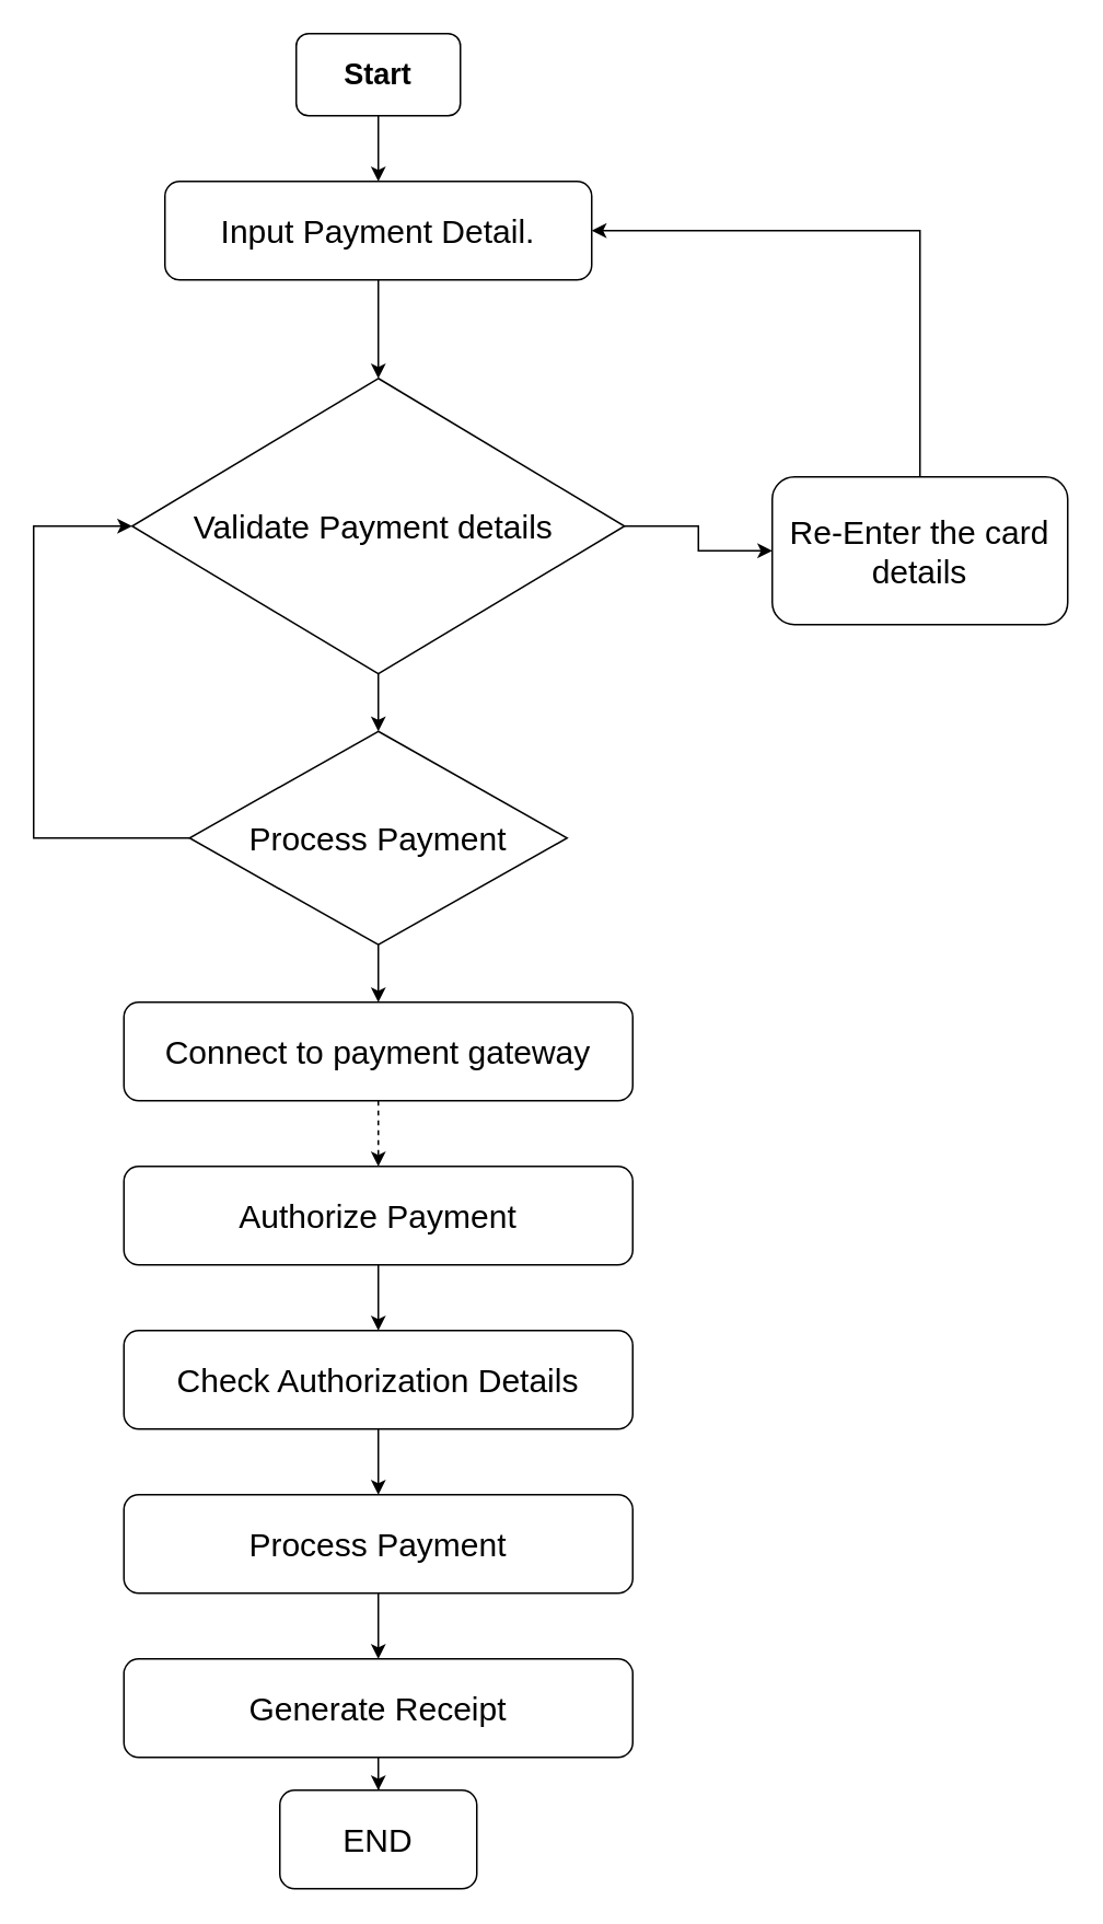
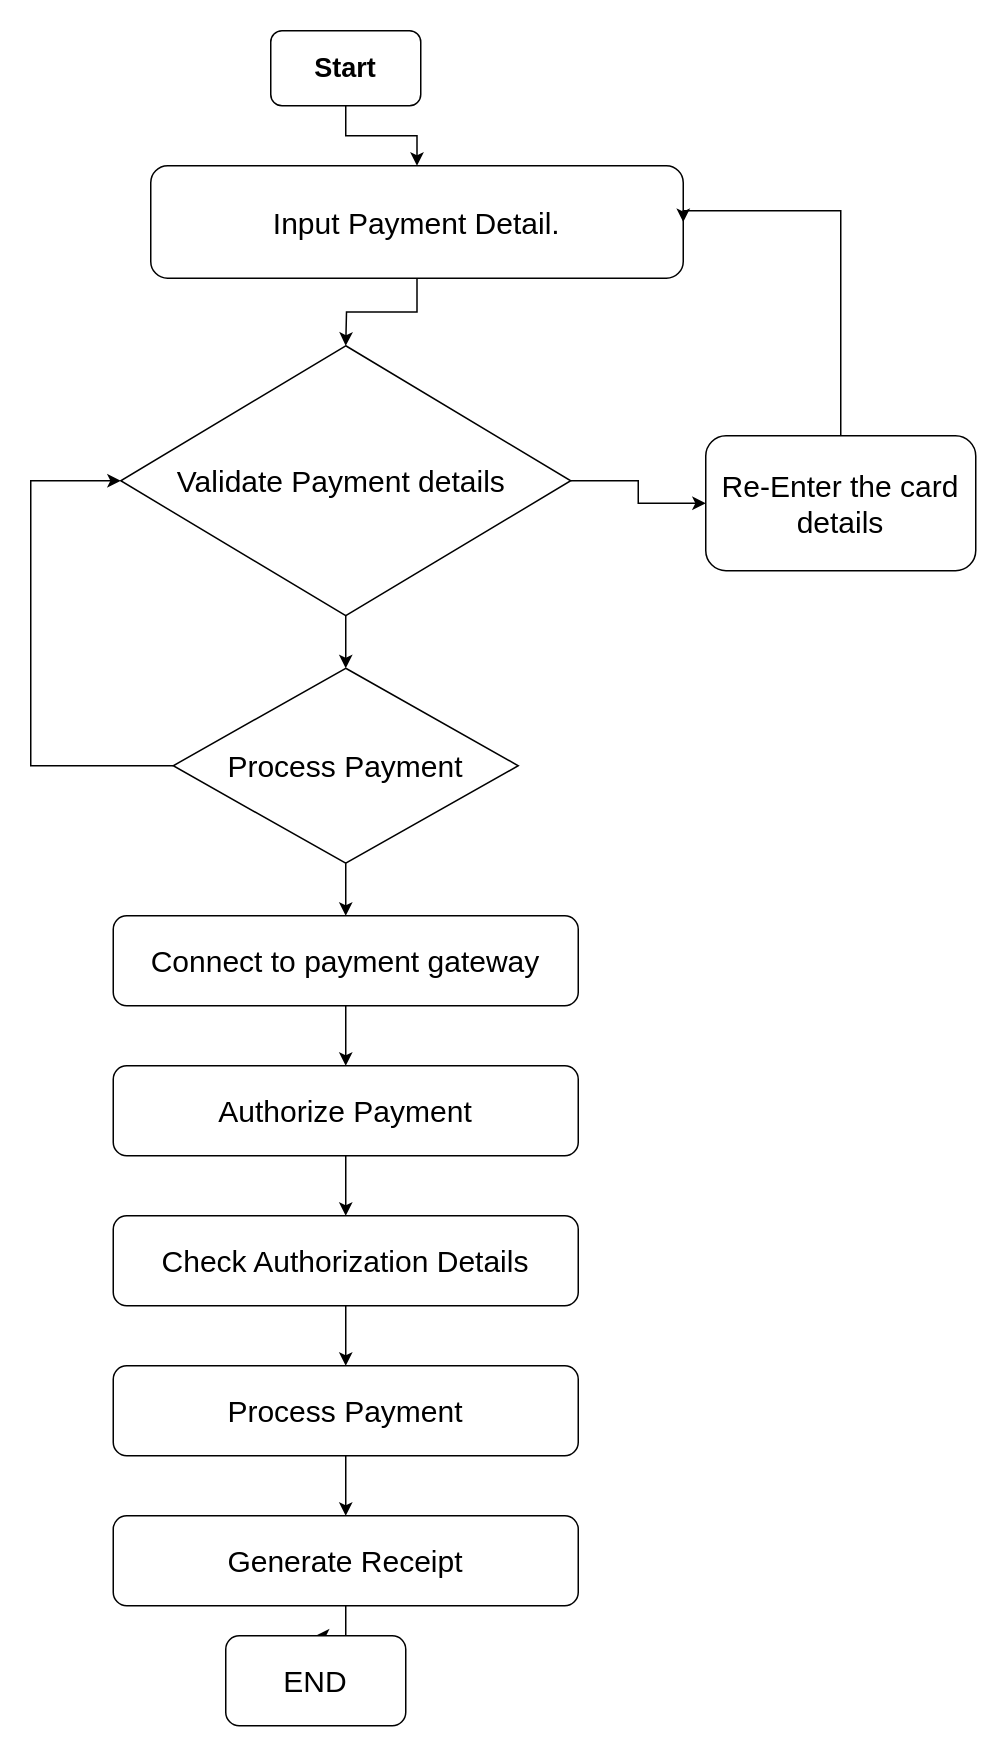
- <mxCell id="5" value="&lt;font style=&quot;font-size: 20px;&quot;&gt;Input Payment Detail.&lt;/font&gt;" style="rounded=1;whiteSpace=wrap;html=1;" vertex="1" parent="1"><mxGeometry x="100" y="110" width="260" height="60" as="geometry" /></mxCell>
+ <mxCell id="5" value="&lt;font style=&quot;font-size: 20px;&quot;&gt;Input Payment Detail.&lt;/font&gt;" style="rounded=1;whiteSpace=wrap;html=1;" vertex="1" parent="1"><mxGeometry x="100" y="110" width="355" height="75" as="geometry" /></mxCell>
- <mxCell id="14" value="" style="edgeStyle=orthogonalEdgeStyle;rounded=0;orthogonalLoop=1;jettySize=auto;html=1;dashed=1;" edge="1" parent="1" source="15" target="17"><mxGeometry relative="1" as="geometry" /></mxCell>
+ <mxCell id="14" value="" style="edgeStyle=orthogonalEdgeStyle;rounded=0;orthogonalLoop=1;jettySize=auto;html=1;" edge="1" parent="1" source="15" target="17"><mxGeometry relative="1" as="geometry" /></mxCell>
- <mxCell id="24" value="&lt;font style=&quot;font-size: 20px;&quot;&gt;END&lt;/font&gt;" style="rounded=1;whiteSpace=wrap;html=1;" vertex="1" parent="1"><mxGeometry x="170" y="1090" width="120" height="60" as="geometry" /></mxCell>
+ <mxCell id="24" value="&lt;font style=&quot;font-size: 20px;&quot;&gt;END&lt;/font&gt;" style="rounded=1;whiteSpace=wrap;html=1;" vertex="1" parent="1"><mxGeometry x="150" y="1090" width="120" height="60" as="geometry" /></mxCell>
